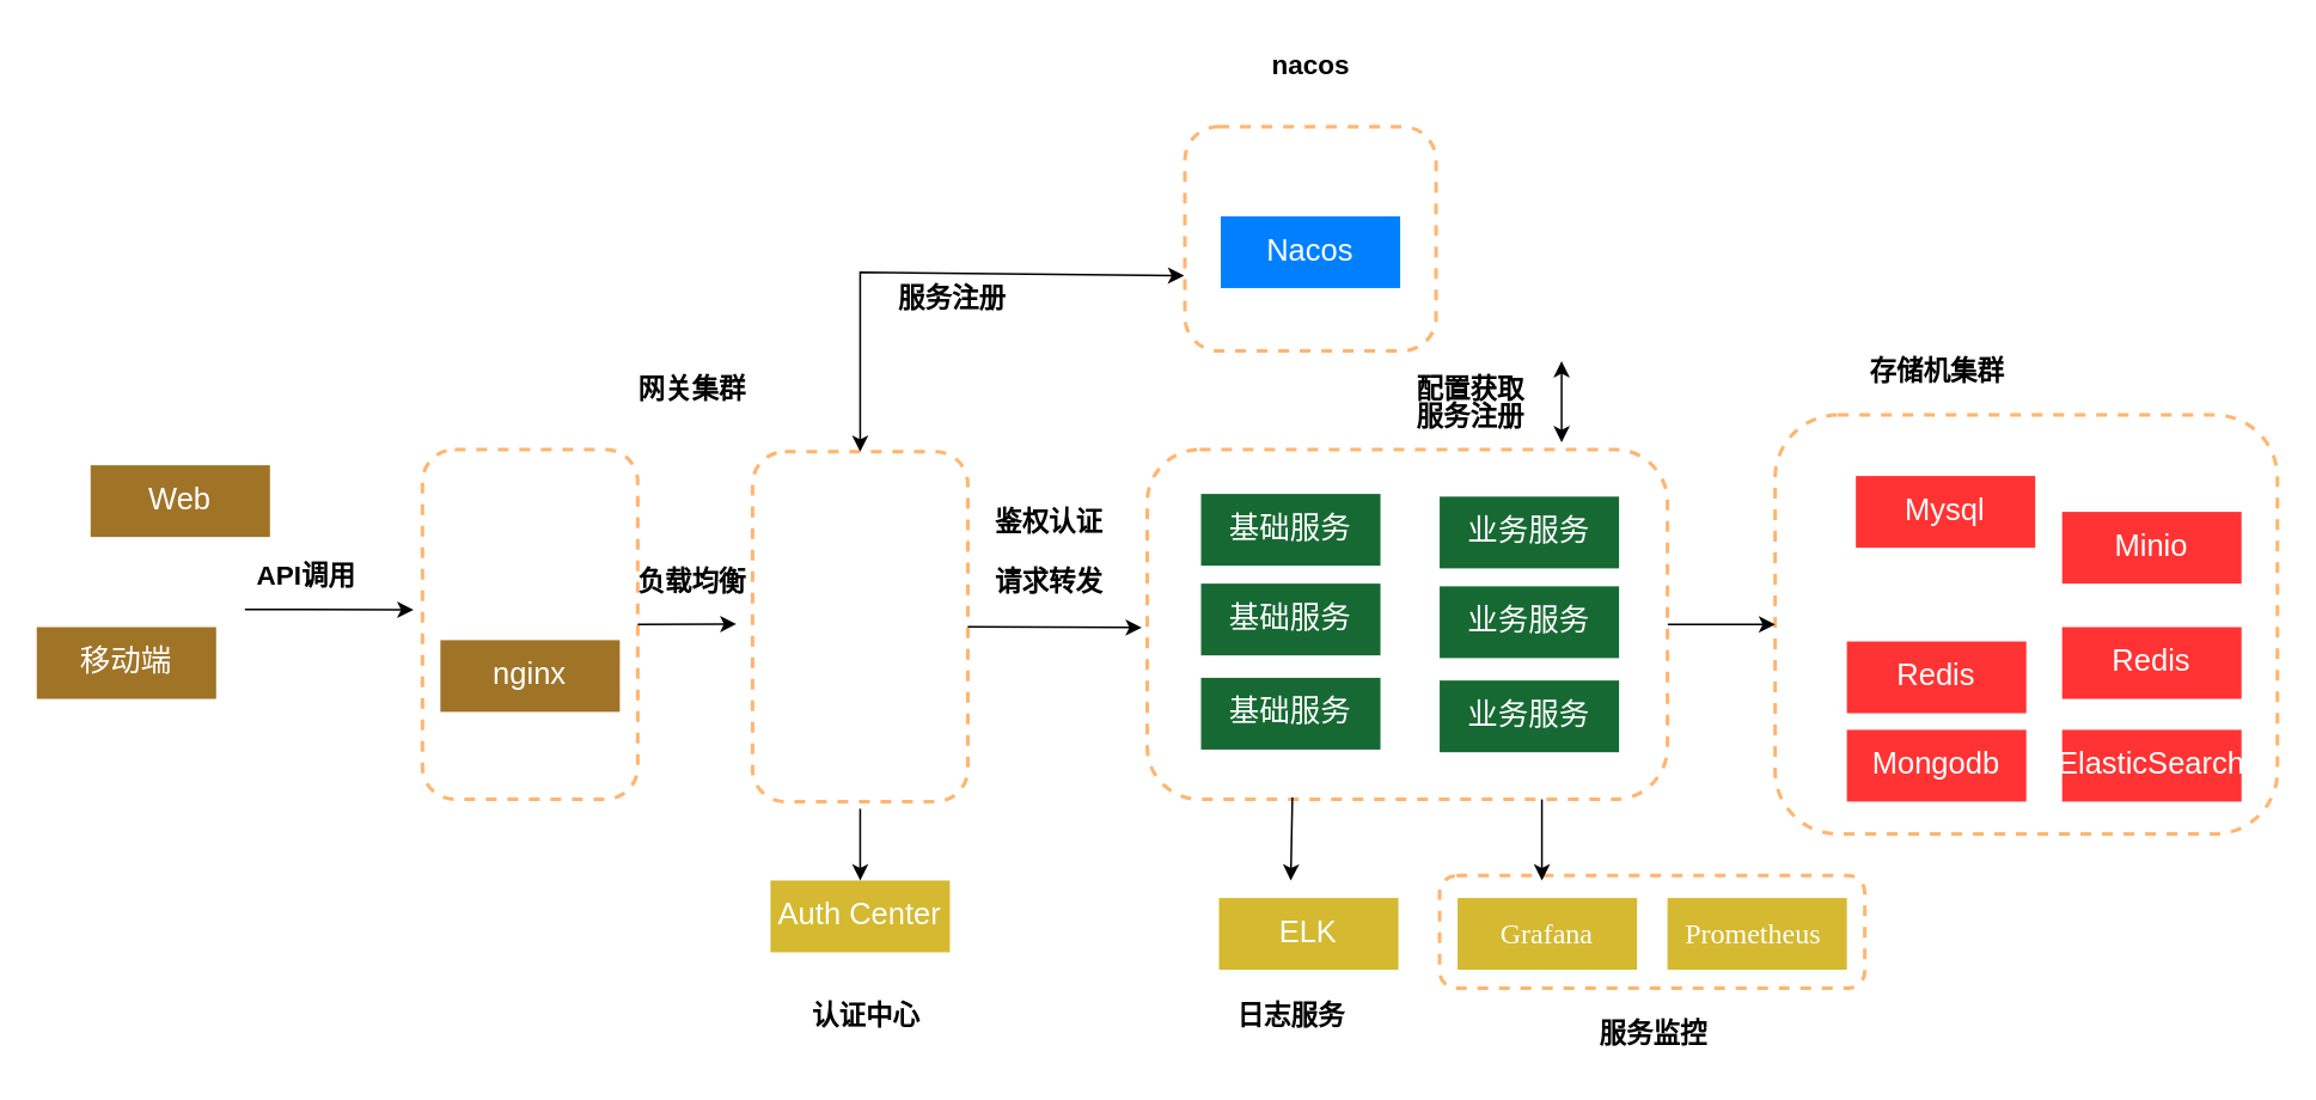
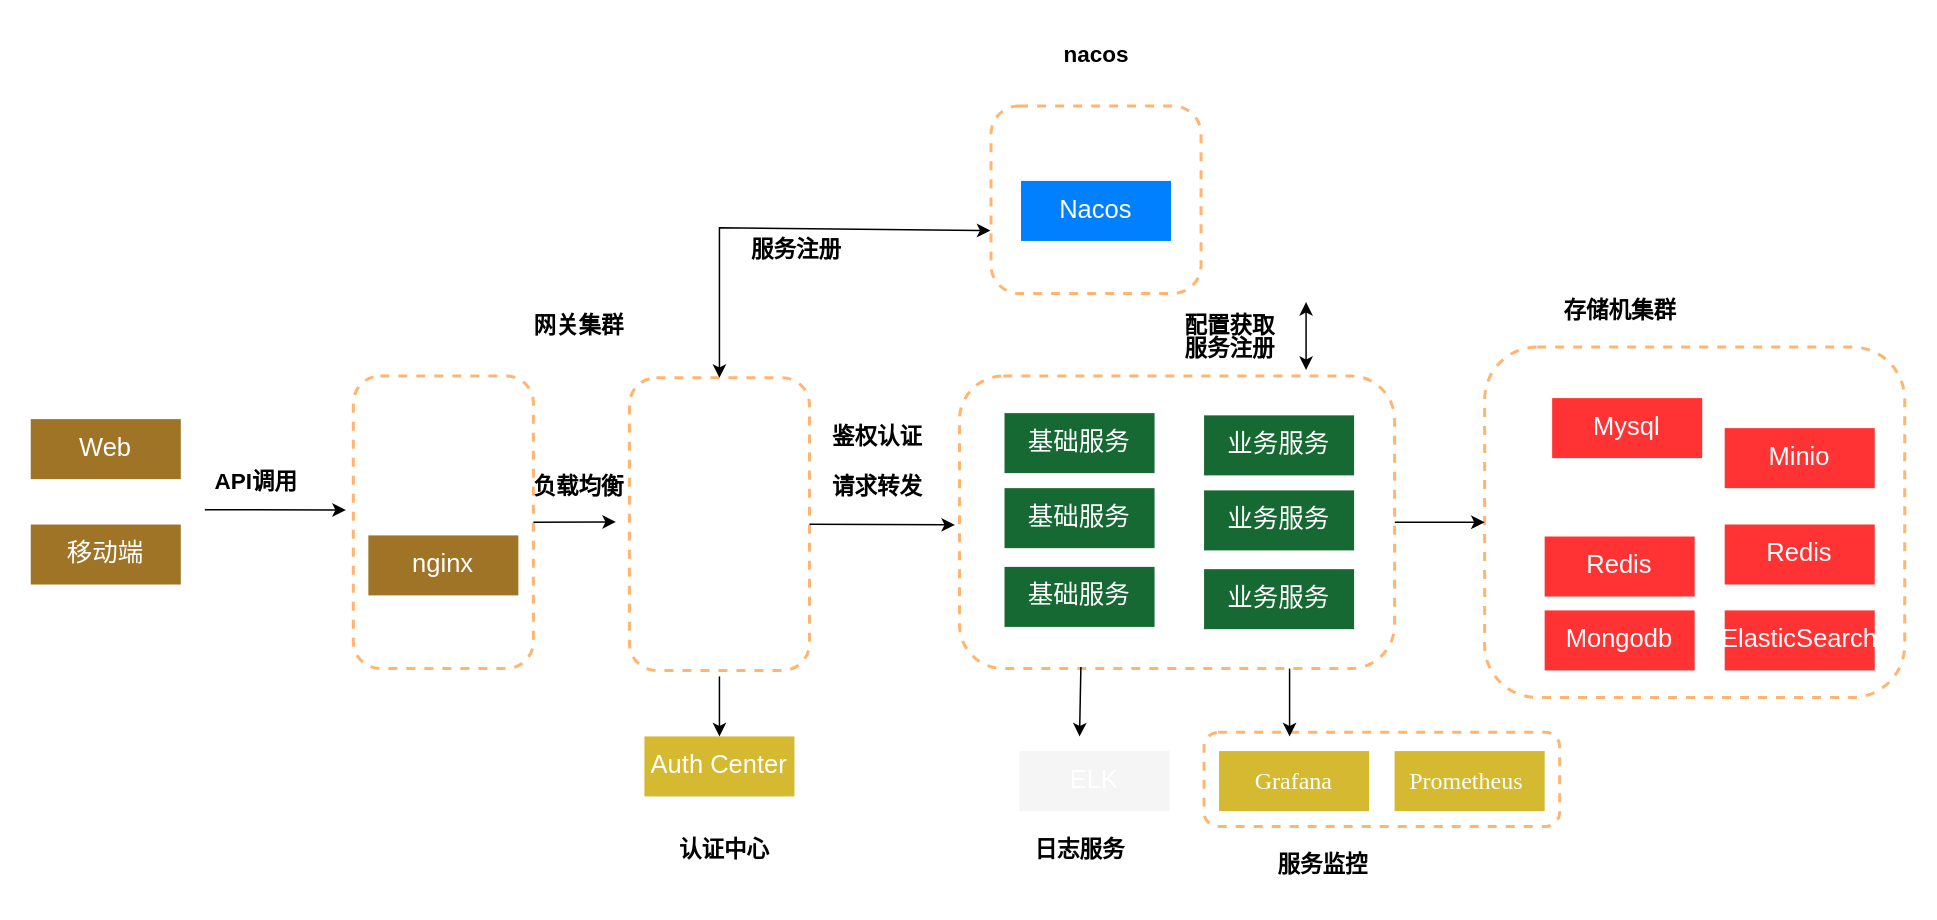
- <mxCell id="35" value="&lt;font color=&quot;#ffffff&quot;&gt;Web&lt;/font&gt;" style="rounded=0;whiteSpace=wrap;html=1;fillColor=#a07427;fontSize=17;strokeColor=none;container=0;" vertex="1" parent="1"><mxGeometry x="50" y="258.75" width="100" height="40" as="geometry" /></mxCell>
+ <mxCell id="35" value="&lt;font color=&quot;#ffffff&quot;&gt;Web&lt;/font&gt;" style="rounded=0;whiteSpace=wrap;html=1;fillColor=#a07427;fontSize=17;strokeColor=none;container=0;" vertex="1" parent="1"><mxGeometry x="20" y="278.75" width="100" height="40" as="geometry" /></mxCell>
- <mxCell id="22" value="&lt;font color=&quot;#ffffff&quot;&gt;ELK&lt;/font&gt;" style="rounded=0;whiteSpace=wrap;html=1;fillColor=#d5b930;fontSize=17;strokeColor=none;" vertex="1" parent="1"><mxGeometry x="679" y="500" width="100" height="40" as="geometry" /></mxCell>
+ <mxCell id="22" value="&lt;font color=&quot;#ffffff&quot;&gt;ELK&lt;/font&gt;" style="rounded=0;whiteSpace=wrap;html=1;fillColor=#f5f5f5;fontSize=17;strokeColor=none;" vertex="1" parent="1"><mxGeometry x="679" y="500" width="100" height="40" as="geometry" /></mxCell>
- <mxCell id="27" value="服务监控" style="text;html=1;align=center;verticalAlign=middle;resizable=0;points=[];autosize=1;strokeColor=none;fillColor=none;strokeWidth=3;fontSize=15;fontStyle=1" vertex="1" parent="1"><mxGeometry x="880.5" y="560.25" width="80" height="30" as="geometry" /></mxCell>
+ <mxCell id="27" value="服务监控" style="text;html=1;align=center;verticalAlign=middle;resizable=0;points=[];autosize=1;strokeColor=none;fillColor=none;strokeWidth=3;fontSize=15;fontStyle=1" vertex="1" parent="1"><mxGeometry x="840.5" y="560.25" width="80" height="30" as="geometry" /></mxCell>
